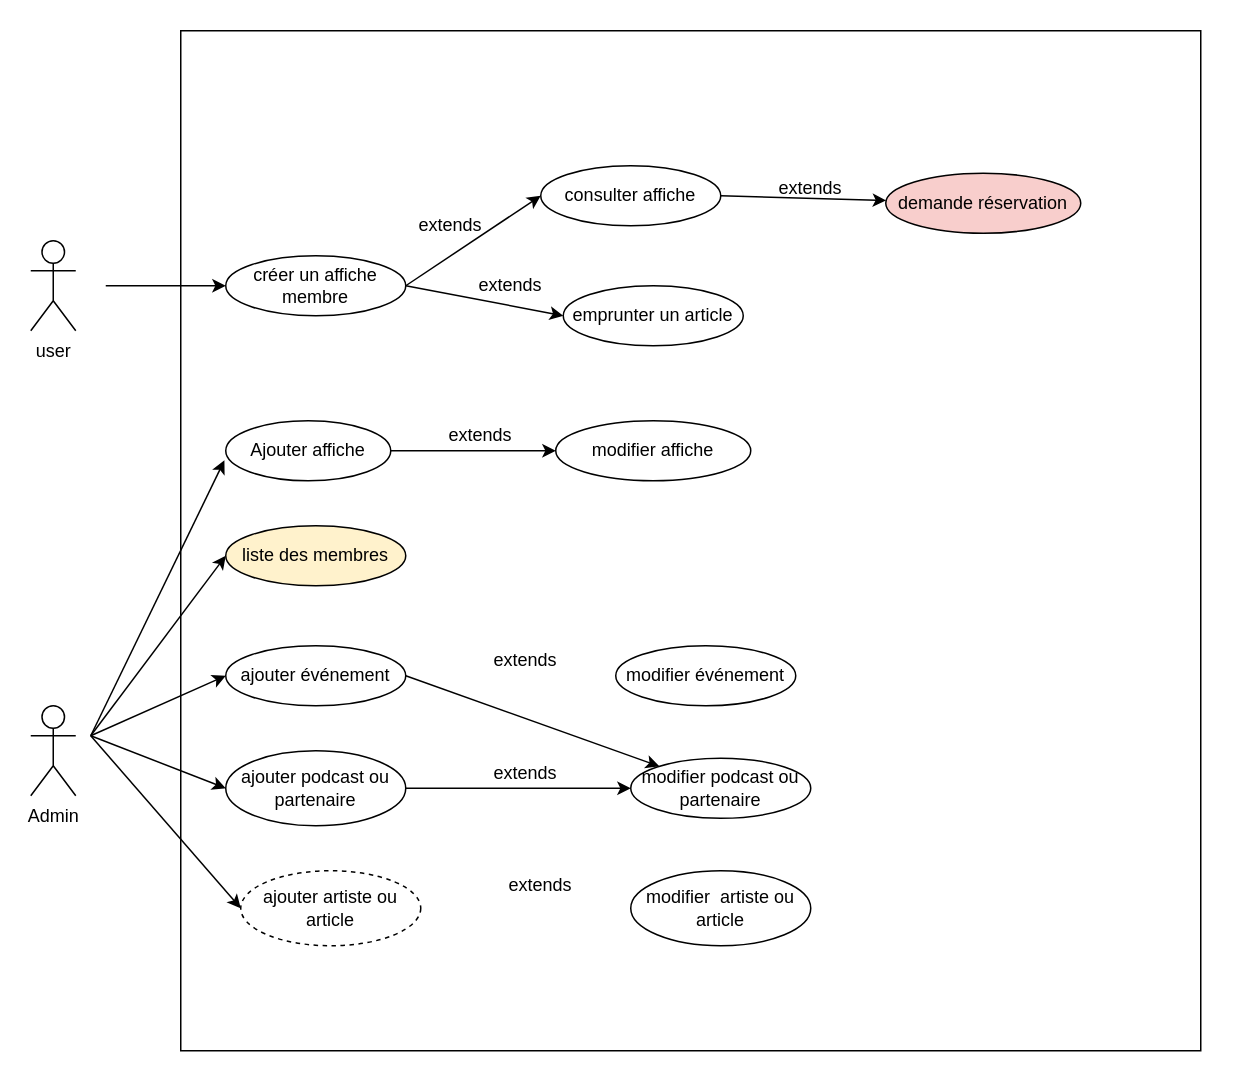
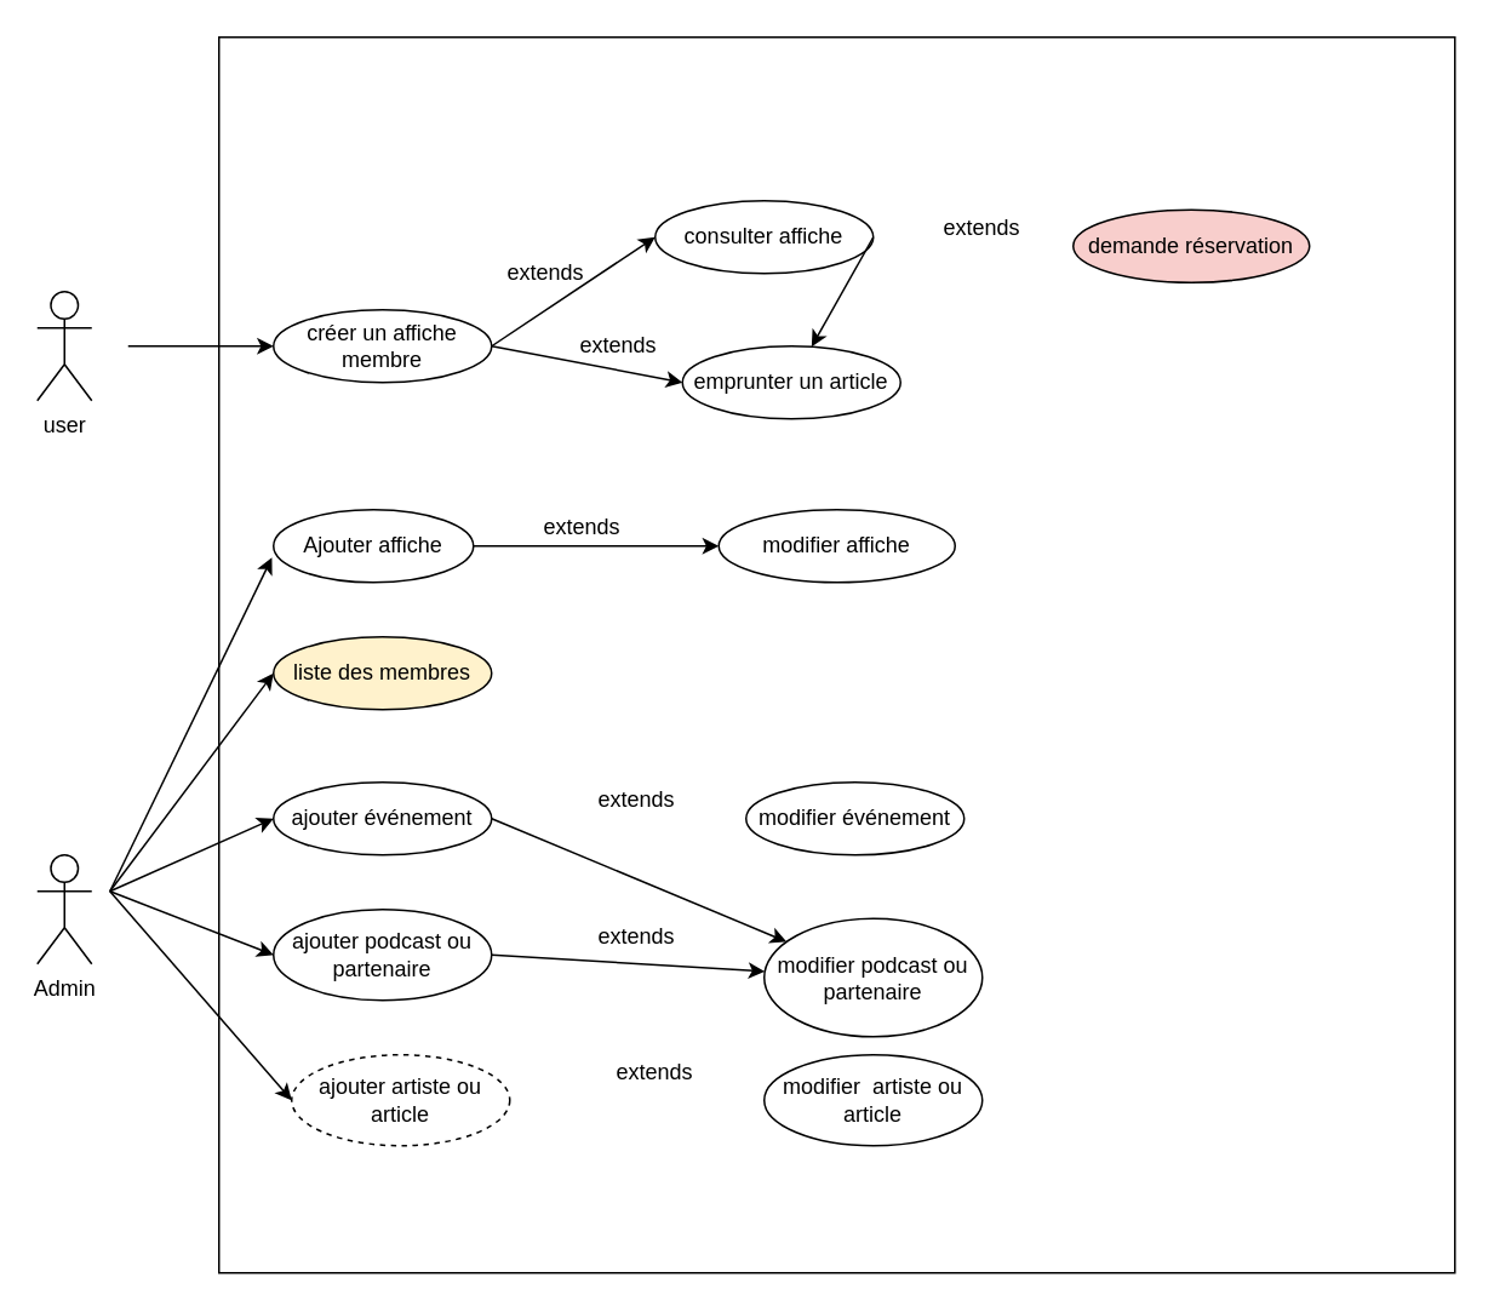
- <mxCell id="10" value="" style="endArrow=classic;html=1;exitX=1;exitY=0.5;exitDx=0;exitDy=0;" parent="1" source="8" target="9" edge="1"><mxGeometry width="50" height="50" relative="1" as="geometry"><mxPoint x="290" y="290" as="sourcePoint" /><mxPoint x="340" y="240" as="targetPoint" /></mxGeometry></mxCell>
+ <mxCell id="10" value="" style="endArrow=classic;html=1;exitX=1;exitY=0.5;exitDx=0;exitDy=0;" parent="1" source="8" target="29" edge="1"><mxGeometry width="50" height="50" relative="1" as="geometry"><mxPoint x="290" y="290" as="sourcePoint" /><mxPoint x="340" y="240" as="targetPoint" /></mxGeometry></mxCell>
- <mxCell id="21" value="modifier affiche" style="ellipse;whiteSpace=wrap;html=1;" parent="1" vertex="1"><mxGeometry x="370" y="280" width="130" height="40" as="geometry" /></mxCell>
+ <mxCell id="21" value="modifier affiche" style="ellipse;whiteSpace=wrap;html=1;" parent="1" vertex="1"><mxGeometry x="395" y="280" width="130" height="40" as="geometry" /></mxCell>
- <mxCell id="23" value="modifier podcast ou partenaire" style="ellipse;whiteSpace=wrap;html=1;" parent="1" vertex="1"><mxGeometry x="420" y="505" width="120" height="40" as="geometry" /></mxCell>
+ <mxCell id="23" value="modifier podcast ou partenaire" style="ellipse;whiteSpace=wrap;html=1;" parent="1" vertex="1"><mxGeometry x="420" y="505" width="120" height="65" as="geometry" /></mxCell>
